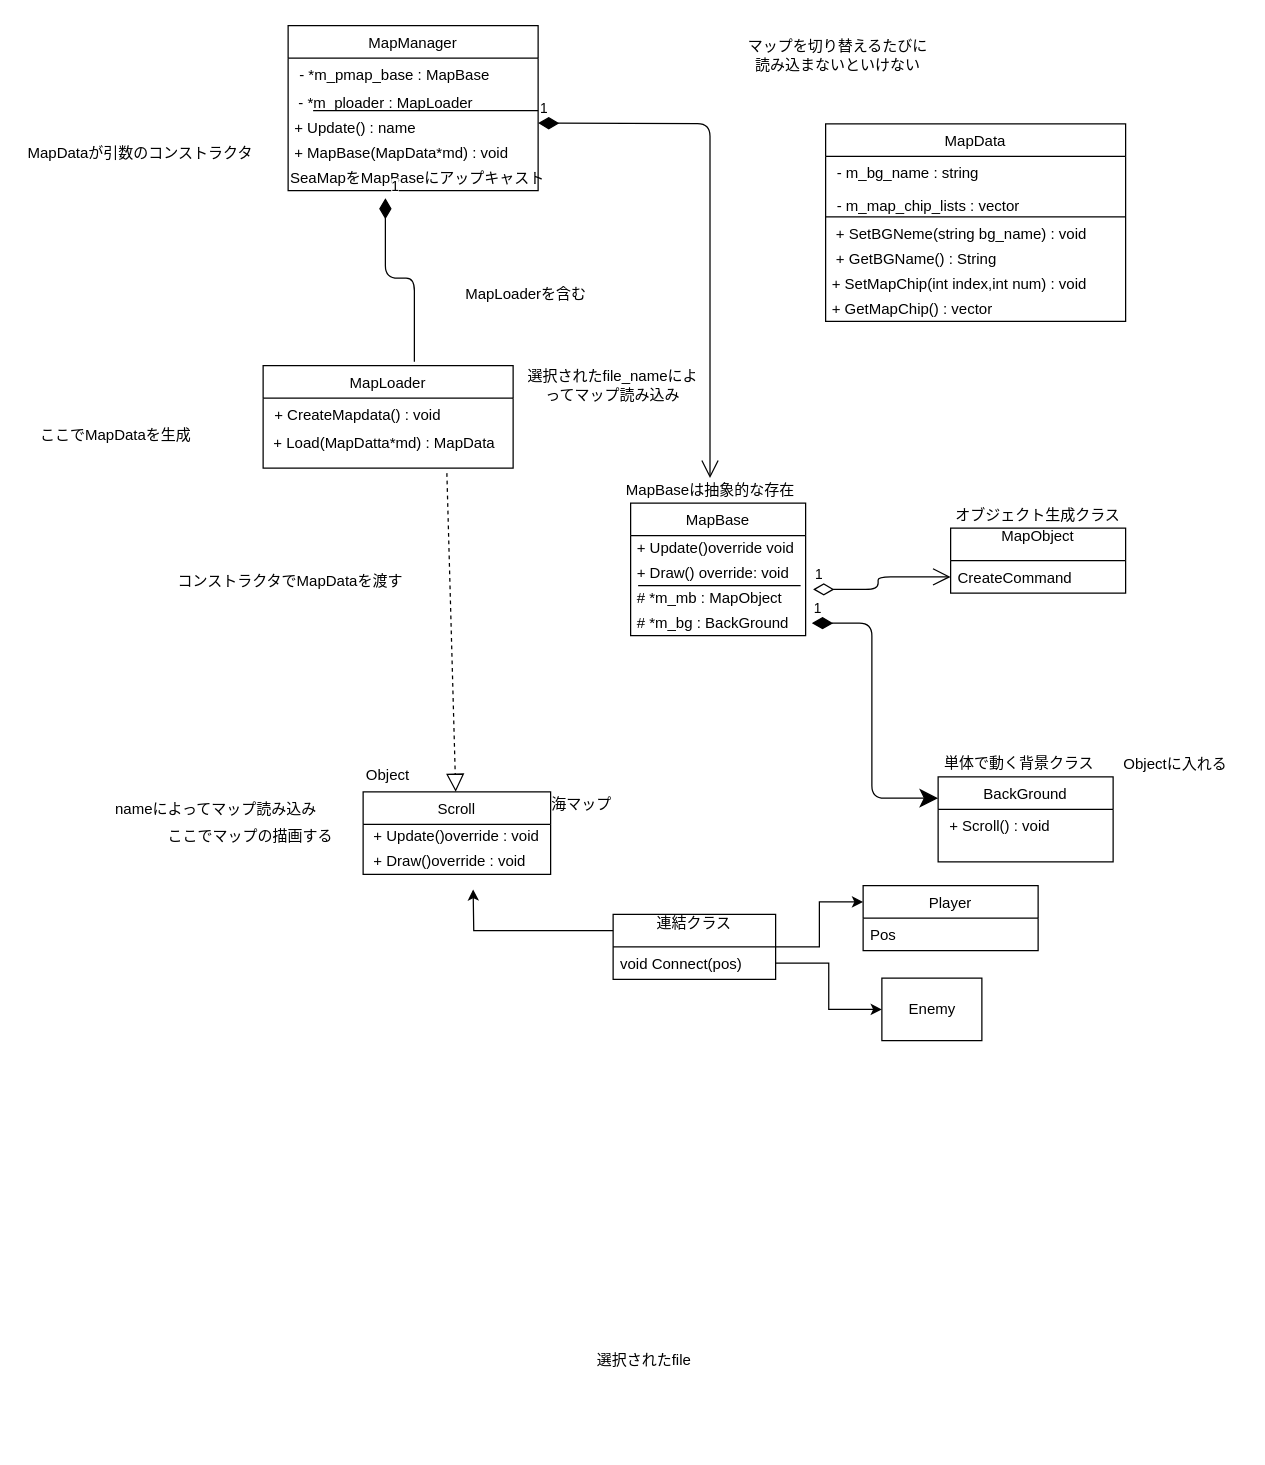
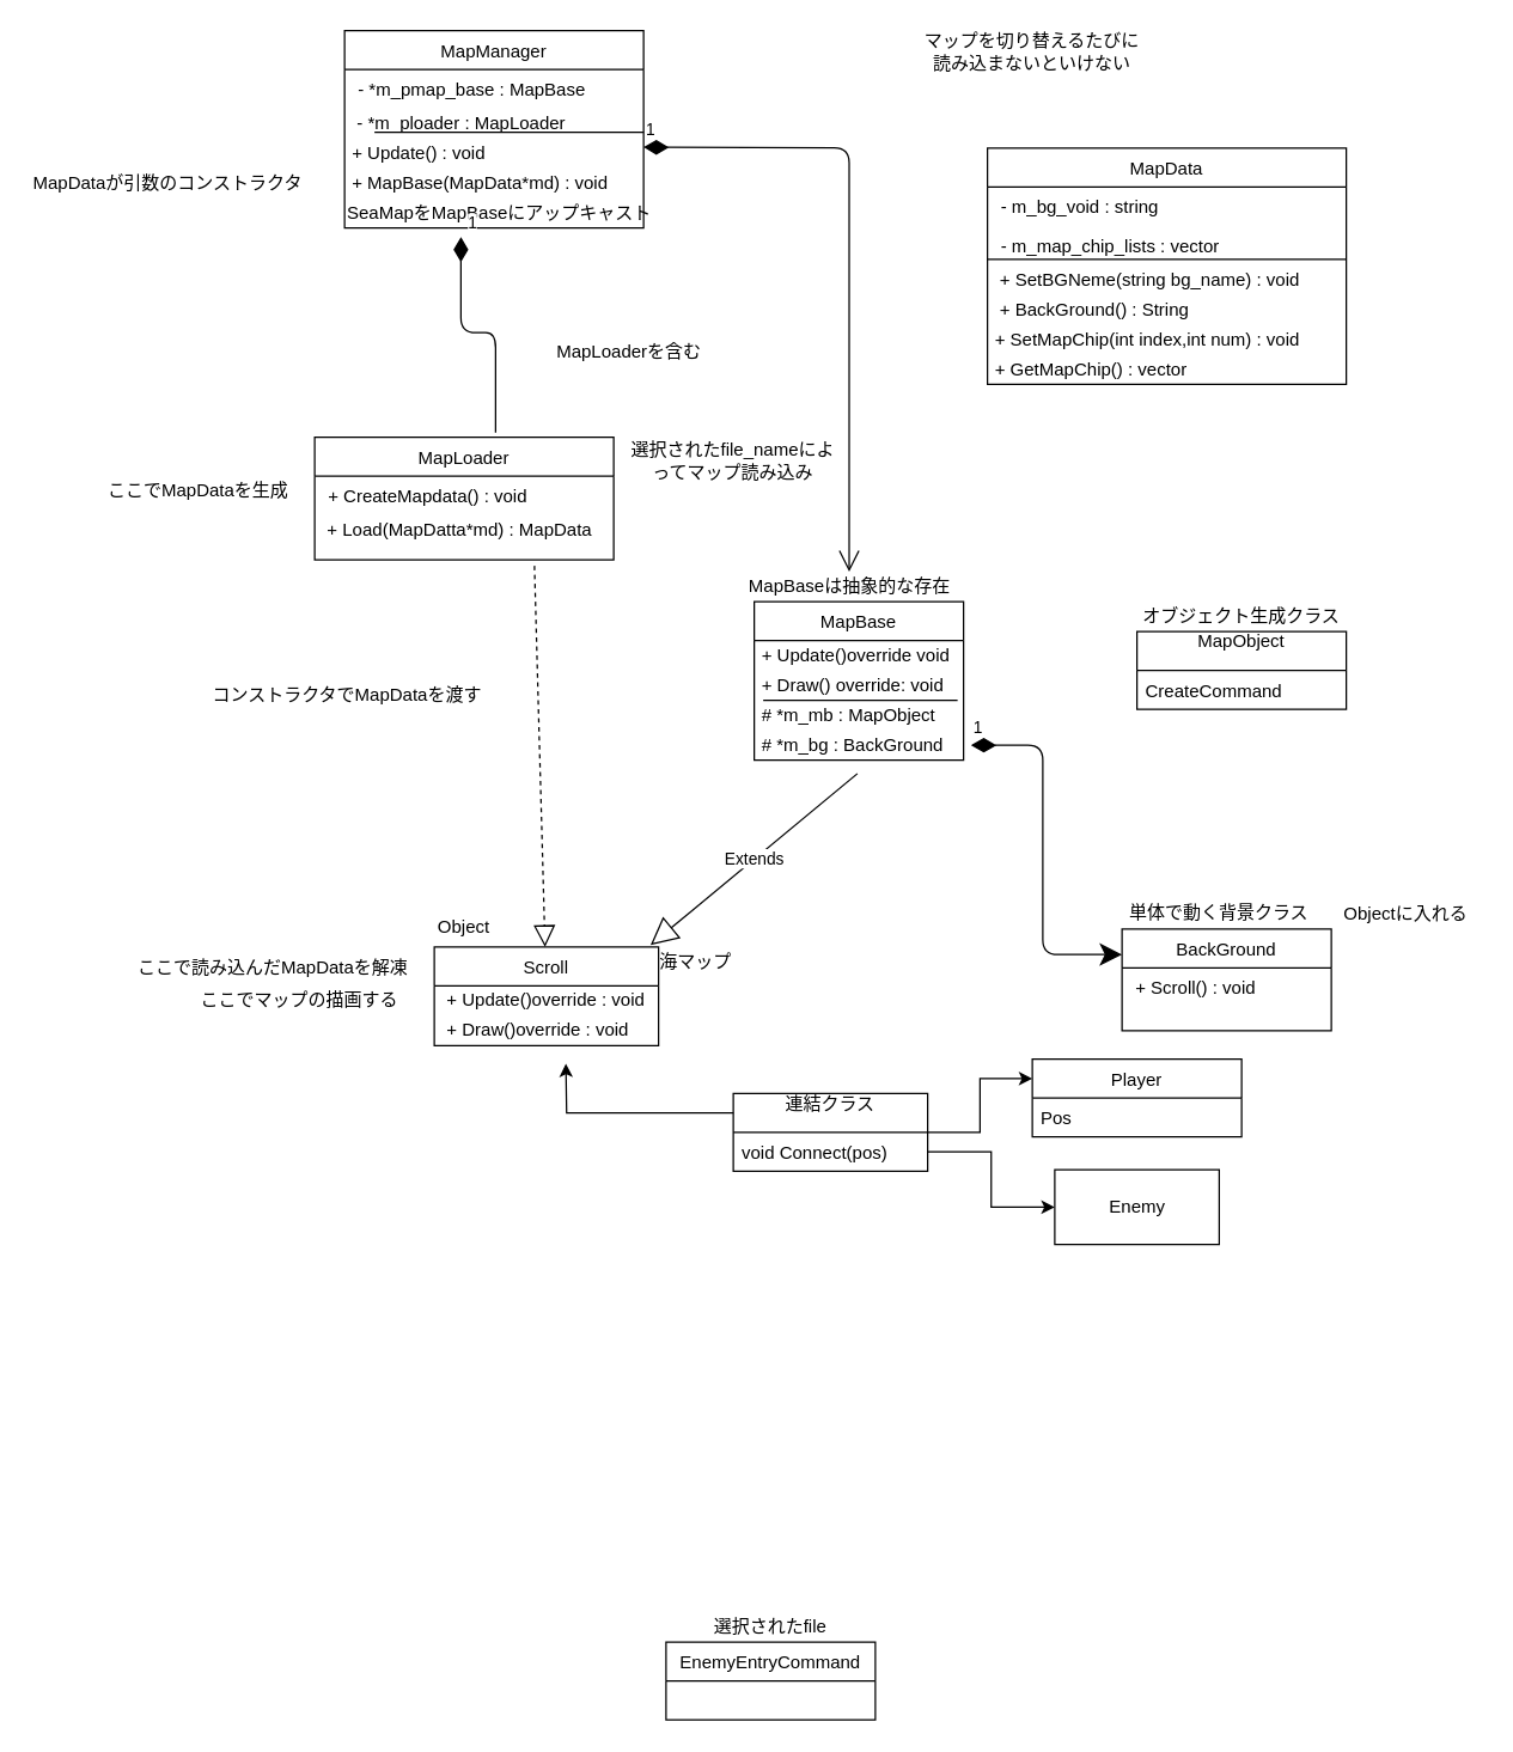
- <mxCell id="25" value="マップを切り替えるたびに&lt;br&gt;読み込まないといけない&lt;br&gt;" parent="1" vertex="1" style="text;html=1;strokeColor=none;fillColor=none;align=center;verticalAlign=middle;whiteSpace=wrap;rounded=0;"><mxGeometry x="590" y="34" as="geometry" height="20" width="160" /></mxCell>
+ <mxCell id="25" value="マップを切り替えるたびに&lt;br&gt;読み込まないといけない&lt;br&gt;" parent="1" vertex="1" style="text;html=1;strokeColor=none;fillColor=none;align=center;verticalAlign=middle;whiteSpace=wrap;rounded=0;"><mxGeometry as="geometry" height="20" width="160" x="610" y="24" /></mxCell>
- <mxCell id="8" value="&amp;nbsp;+ Update() : name" parent="5" vertex="1" style="text;html=1;resizable=0;points=[];autosize=1;align=left;verticalAlign=top;spacingTop=-4;"><mxGeometry as="geometry" height="20" width="200" y="72" /></mxCell>
+ <mxCell id="8" value="&amp;nbsp;+ Update() : void" parent="5" vertex="1" style="text;html=1;resizable=0;points=[];autosize=1;align=left;verticalAlign=top;spacingTop=-4;"><mxGeometry as="geometry" height="20" width="200" y="72" /></mxCell>
- <mxCell id="19" value=" - m_bg_name : string" parent="18" vertex="1" style="text;strokeColor=none;fillColor=none;align=left;verticalAlign=top;spacingLeft=4;spacingRight=4;overflow=hidden;rotatable=0;points=[[0,0.5],[1,0.5]];portConstraint=eastwest;"><mxGeometry as="geometry" height="26" width="240" y="26" /></mxCell>
+ <mxCell id="19" value=" - m_bg_void : string" parent="18" vertex="1" style="text;strokeColor=none;fillColor=none;align=left;verticalAlign=top;spacingLeft=4;spacingRight=4;overflow=hidden;rotatable=0;points=[[0,0.5],[1,0.5]];portConstraint=eastwest;"><mxGeometry as="geometry" height="26" width="240" y="26" /></mxCell>
- <mxCell id="22" value="&amp;nbsp; + GetBGName() : String" parent="18" vertex="1" style="text;html=1;resizable=0;points=[];autosize=1;align=left;verticalAlign=top;spacingTop=-4;"><mxGeometry as="geometry" height="20" width="240" y="98" /></mxCell>
+ <mxCell id="22" value="&amp;nbsp; + BackGround() : String" parent="18" vertex="1" style="text;html=1;resizable=0;points=[];autosize=1;align=left;verticalAlign=top;spacingTop=-4;"><mxGeometry as="geometry" height="20" width="240" y="98" /></mxCell>
- <mxCell id="58" value="ここでMapDataを生成&lt;br&gt;" parent="1" vertex="1" style="text;html=1;resizable=0;points=[];autosize=1;align=left;verticalAlign=top;spacingTop=-4;"><mxGeometry x="30" y="338" as="geometry" height="20" width="140" /></mxCell>
+ <mxCell id="58" value="ここでMapDataを生成&lt;br&gt;" parent="1" vertex="1" style="text;html=1;resizable=0;points=[];autosize=1;align=left;verticalAlign=top;spacingTop=-4;"><mxGeometry as="geometry" height="20" width="140" x="70" y="318" /></mxCell>
- <mxCell id="57" value="1" parent="1" style="endArrow=open;html=1;endSize=12;startArrow=diamondThin;startSize=14;startFill=0;edgeStyle=orthogonalEdgeStyle;align=left;verticalAlign=bottom;exitX=1.043;exitY=0.15;exitDx=0;exitDy=0;exitPerimeter=0;entryX=0;entryY=0.5;entryDx=0;entryDy=0;" target="14" edge="1" source="29"><mxGeometry as="geometry" x="-1" y="3" relative="1"><mxPoint as="sourcePoint" x="770" y="358" /><mxPoint as="targetPoint" x="930" y="358" /></mxGeometry></mxCell>
+ <mxCell id="35" value="Extends" parent="1" style="endArrow=block;endSize=16;endFill=0;html=1;exitX=0.493;exitY=1.45;exitDx=0;exitDy=0;exitPerimeter=0;entryX=0.964;entryY=-0.019;entryDx=0;entryDy=0;entryPerimeter=0;" target="31" edge="1" source="30"><mxGeometry as="geometry" width="160" relative="1"><mxPoint as="sourcePoint" x="573" y="494" /><mxPoint as="targetPoint" x="414" y="582" /></mxGeometry></mxCell>
- <mxCell id="63" value="nameによってマップ読み込み&lt;br&gt;" parent="1" vertex="1" style="text;html=1;resizable=0;points=[];autosize=1;align=left;verticalAlign=top;spacingTop=-4;"><mxGeometry as="geometry" height="20" width="200" x="90" y="637" /></mxCell>
+ <mxCell id="63" value="ここで読み込んだMapDataを解凍&lt;br&gt;" parent="1" vertex="1" style="text;html=1;resizable=0;points=[];autosize=1;align=left;verticalAlign=top;spacingTop=-4;"><mxGeometry as="geometry" height="20" width="200" x="90" y="637" /></mxCell>
- <mxCell id="52" value="Enemy" parent="1" vertex="1" style="html=1;"><mxGeometry x="705" y="782" as="geometry" height="50" width="80" /></mxCell>
+ <mxCell id="52" value="Enemy" parent="1" vertex="1" style="html=1;"><mxGeometry as="geometry" height="50" width="110" x="705" y="782" /></mxCell>
+ <mxCell id="16" value="EnemyEntryCommand" parent="1" vertex="1" style="swimlane;fontStyle=0;childLayout=stackLayout;horizontal=1;startSize=26;fillColor=none;horizontalStack=0;resizeParent=1;resizeParentMax=0;resizeLast=0;collapsible=1;marginBottom=0;"><mxGeometry as="geometry" height="52" width="140" x="445" y="1098" /></mxCell>
